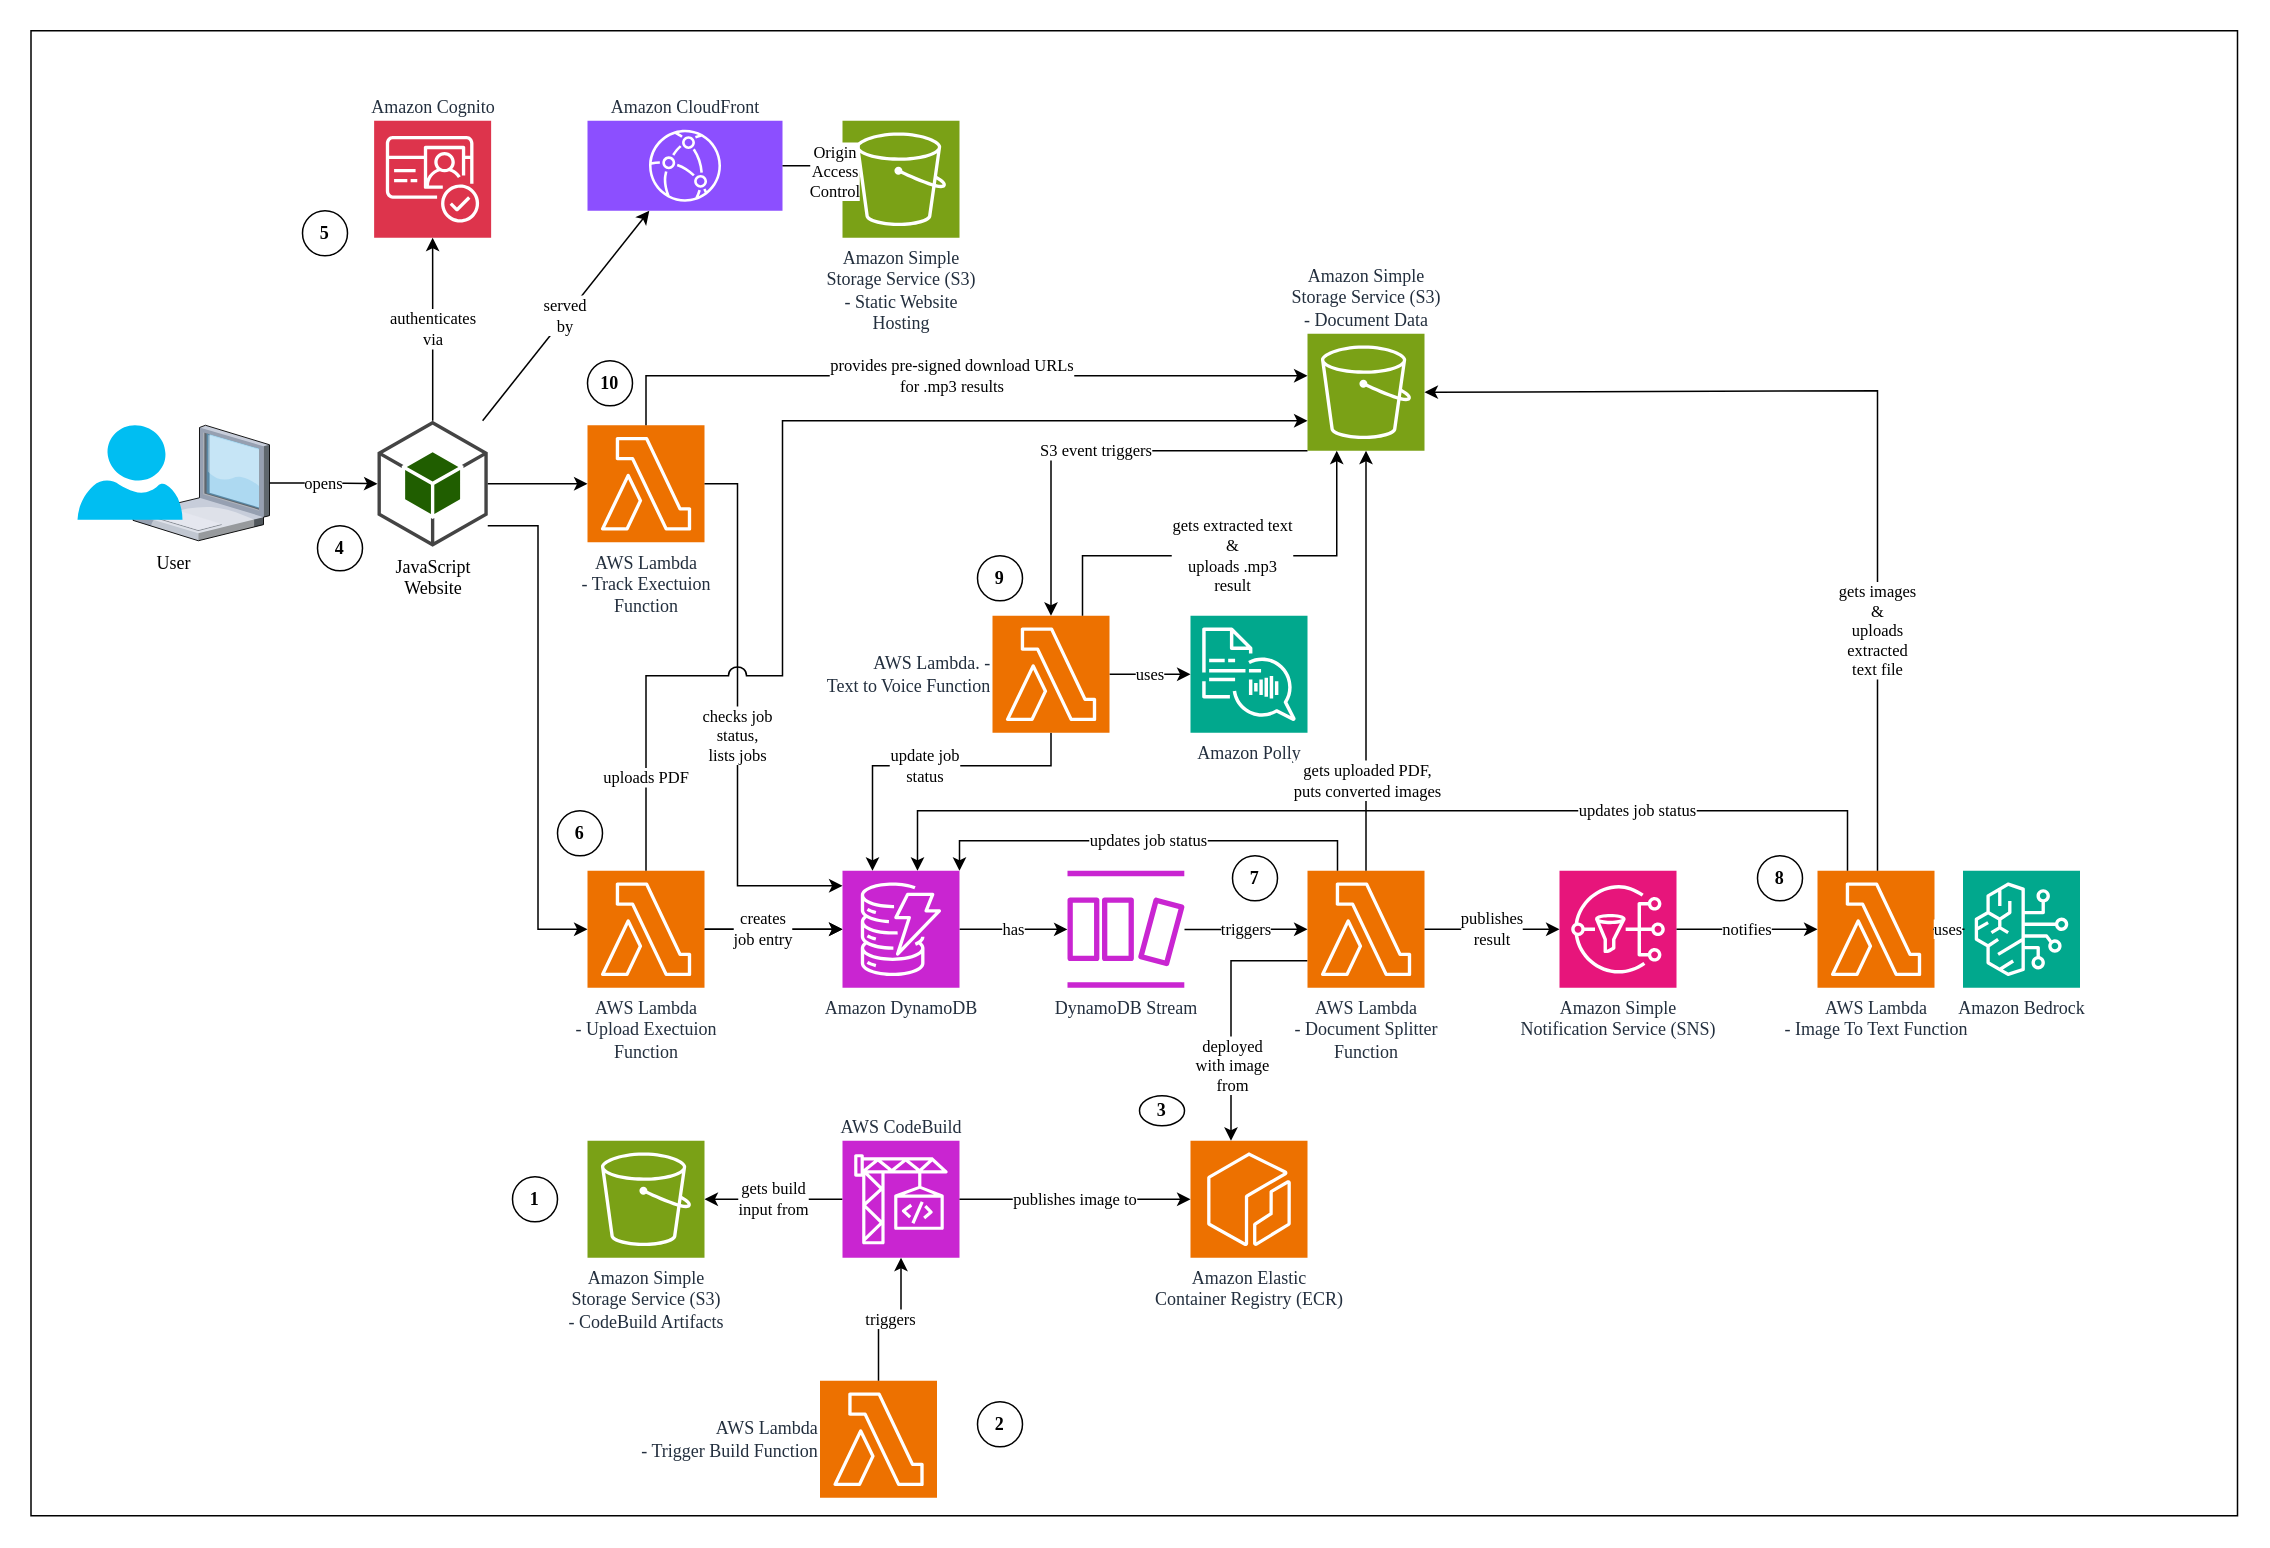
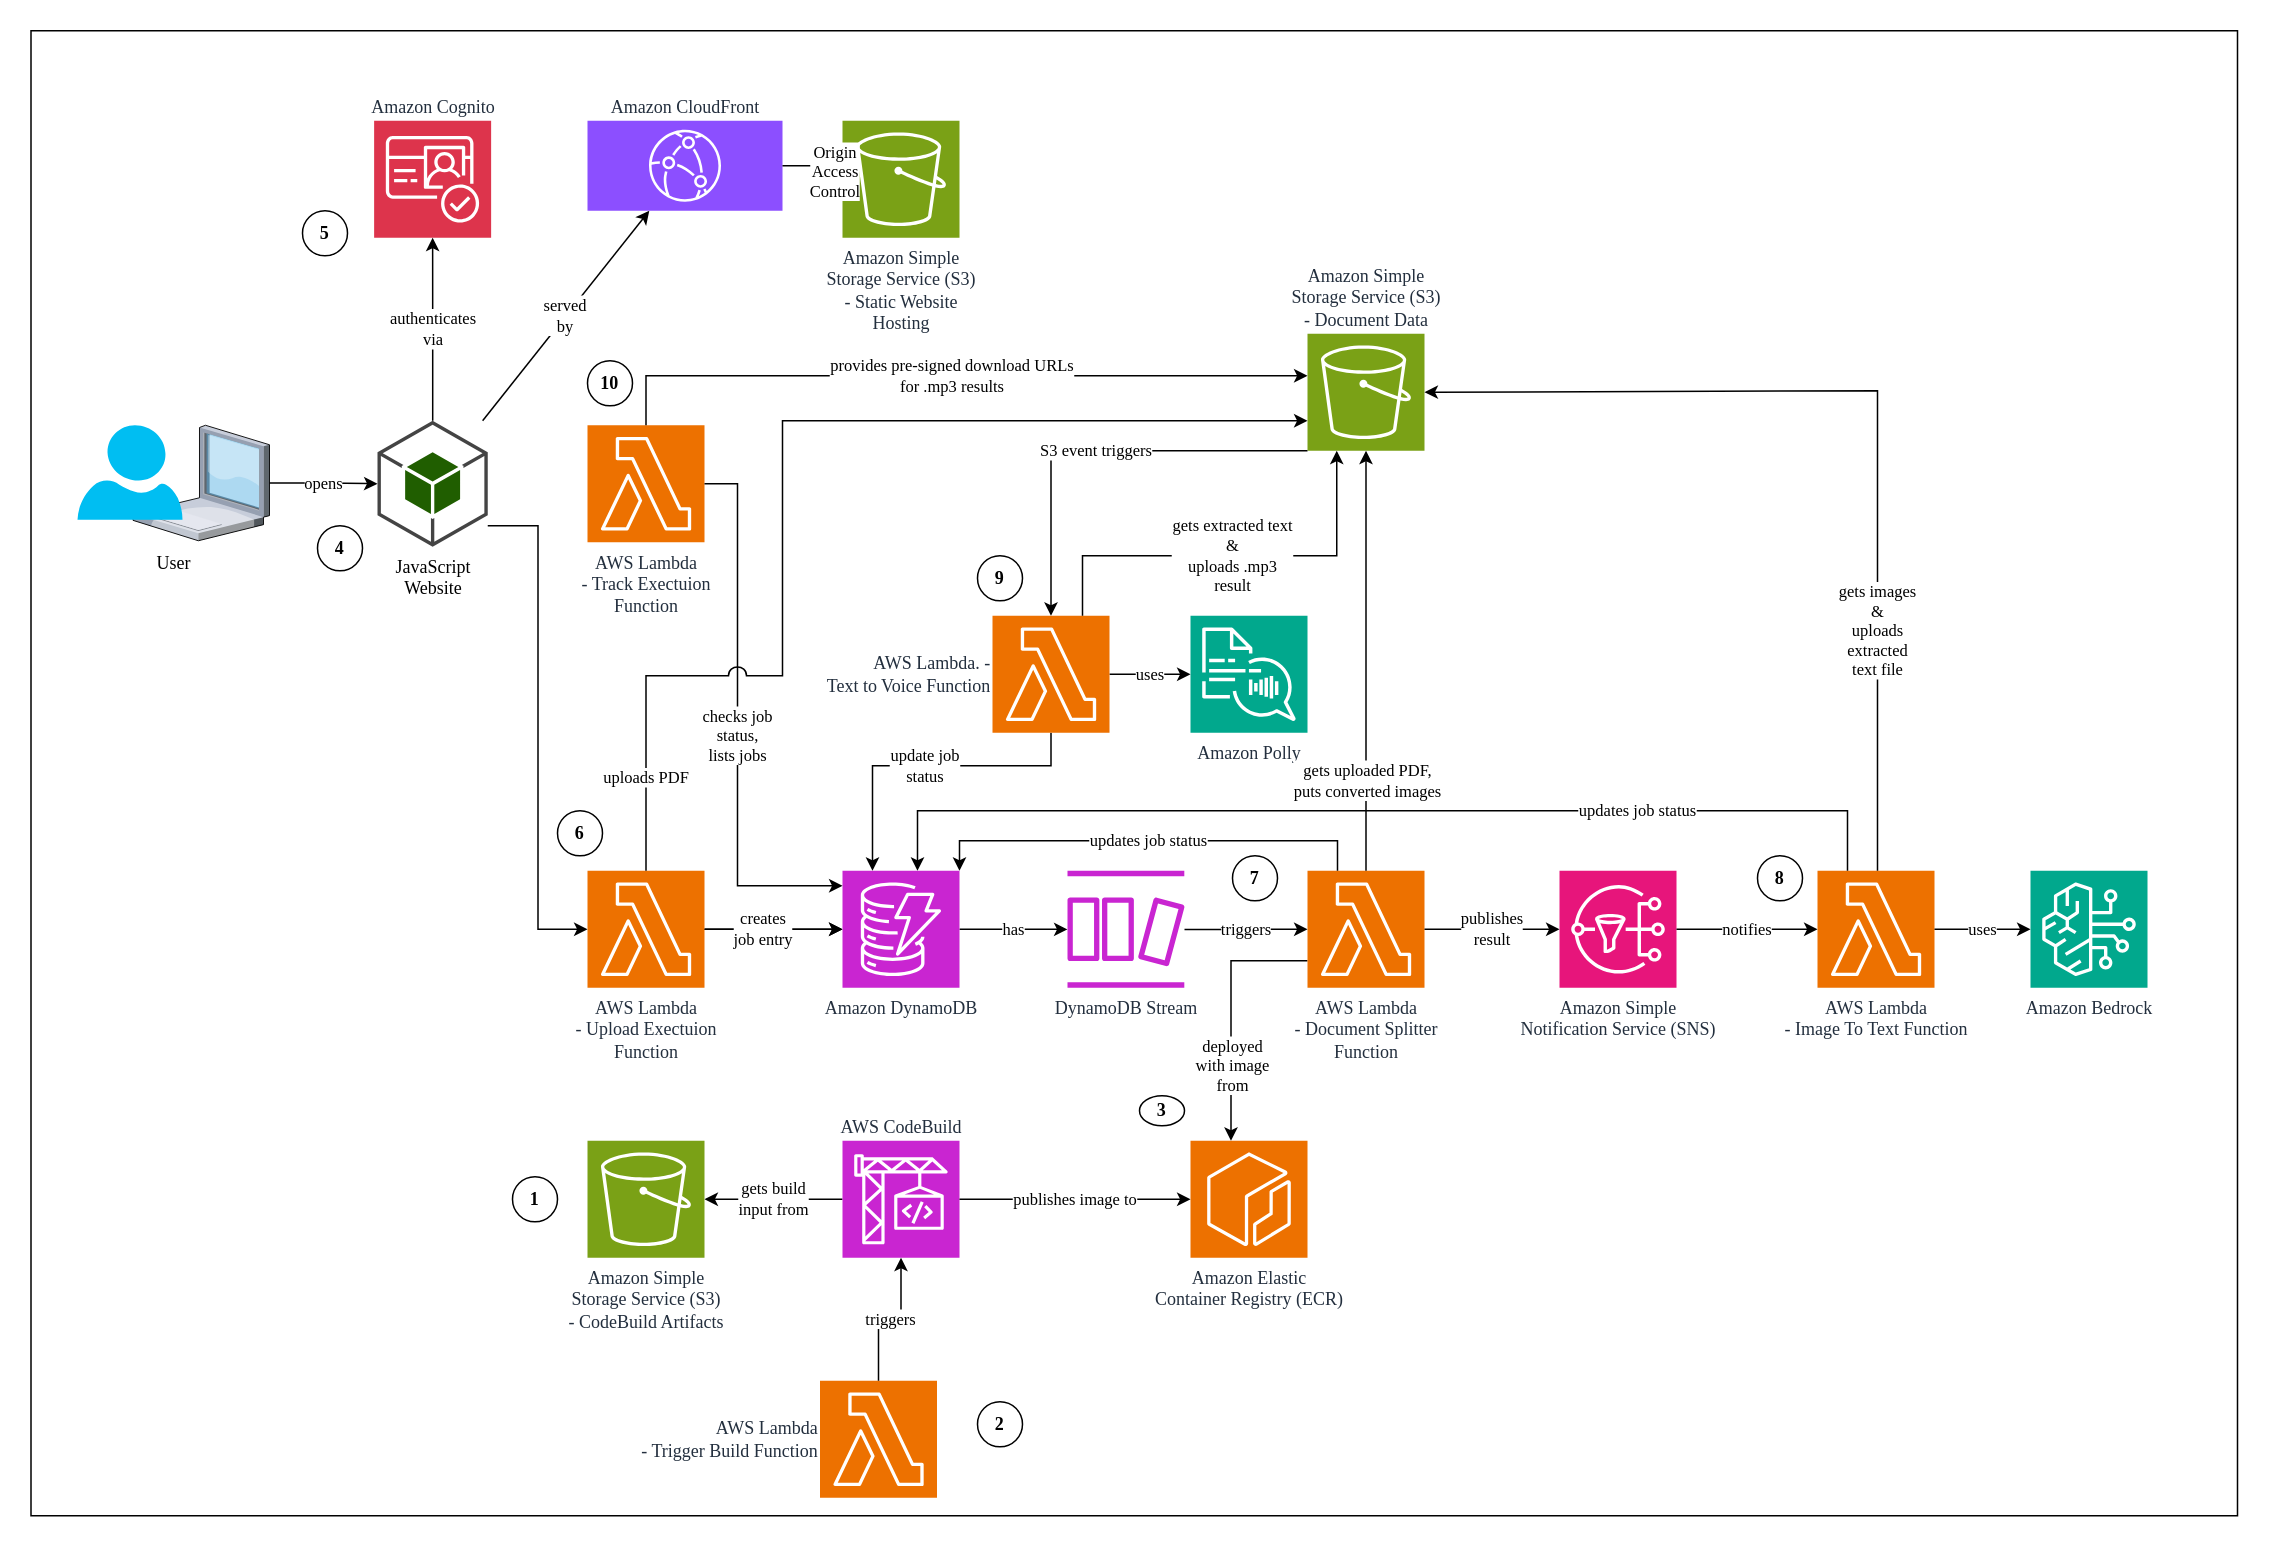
- <mxCell id="34" style="edgeStyle=orthogonalEdgeStyle;rounded=0;orthogonalLoop=1;jettySize=auto;html=1;entryX=0;entryY=0.5;entryDx=0;entryDy=0;entryPerimeter=0;fontFamily=Amazon Ember;" edge="1" parent="1" source="17" target="27"><mxGeometry relative="1" as="geometry" /></mxCell>
- <mxCell id="15" value="Amazon Bedrock" style="sketch=0;points=[[0,0,0],[0.25,0,0],[0.5,0,0],[0.75,0,0],[1,0,0],[0,1,0],[0.25,1,0],[0.5,1,0],[0.75,1,0],[1,1,0],[0,0.25,0],[0,0.5,0],[0,0.75,0],[1,0.25,0],[1,0.5,0],[1,0.75,0]];outlineConnect=0;fontColor=#232F3E;fillColor=#01A88D;strokeColor=#ffffff;dashed=0;verticalLabelPosition=bottom;verticalAlign=top;align=center;html=1;fontSize=12;fontStyle=0;aspect=fixed;shape=mxgraph.aws4.resourceIcon;resIcon=mxgraph.aws4.bedrock;fontFamily=Amazon Ember;" vertex="1" parent="1"><mxGeometry x="1308" y="580" width="78" height="78" as="geometry" /></mxCell>
+ <mxCell id="15" value="Amazon Bedrock" style="sketch=0;points=[[0,0,0],[0.25,0,0],[0.5,0,0],[0.75,0,0],[1,0,0],[0,1,0],[0.25,1,0],[0.5,1,0],[0.75,1,0],[1,1,0],[0,0.25,0],[0,0.5,0],[0,0.75,0],[1,0.25,0],[1,0.5,0],[1,0.75,0]];outlineConnect=0;fontColor=#232F3E;fillColor=#01A88D;strokeColor=#ffffff;dashed=0;verticalLabelPosition=bottom;verticalAlign=top;align=center;html=1;fontSize=12;fontStyle=0;aspect=fixed;shape=mxgraph.aws4.resourceIcon;resIcon=mxgraph.aws4.bedrock;fontFamily=Amazon Ember;" vertex="1" parent="1"><mxGeometry x="1353" y="580" width="78" height="78" as="geometry" /></mxCell>
